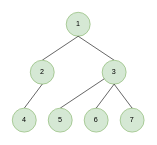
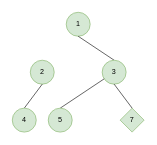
- <mxCell id="4" value="" style="endArrow=none;html=1;exitX=0.5;exitY=0;exitDx=0;exitDy=0;entryX=0.5;entryY=1;entryDx=0;entryDy=0;" parent="1" source="6" target="3" edge="1"><mxGeometry width="50" height="50" relative="1" as="geometry"><mxPoint x="95.607" y="94.393" as="sourcePoint" /><mxPoint x="120" y="70" as="targetPoint" /></mxGeometry></mxCell>
- <mxCell id="14" value="" style="endArrow=none;html=1;entryX=0.5;entryY=1;entryDx=0;entryDy=0;exitX=0.5;exitY=0;exitDx=0;exitDy=0;" parent="1" source="12" target="7" edge="1"><mxGeometry width="50" height="50" relative="1" as="geometry"><mxPoint x="110" y="190" as="sourcePoint" /><mxPoint x="80" y="150" as="targetPoint" /></mxGeometry></mxCell>
- <mxCell id="12" value="6" style="ellipse;whiteSpace=wrap;html=1;aspect=fixed;fillColor=#d5e8d4;strokeColor=#82b366;" parent="1" vertex="1"><mxGeometry x="140" y="180" width="40" height="40" as="geometry" /></mxCell>
- <mxCell id="13" value="7" style="ellipse;whiteSpace=wrap;html=1;aspect=fixed;fillColor=#d5e8d4;strokeColor=#82b366;" parent="1" vertex="1"><mxGeometry x="200" y="180" width="40" height="40" as="geometry" /></mxCell>
+ <mxCell id="13" value="7" style="rhombus;whiteSpace=wrap;html=1;aspect=fixed;fillColor=#d5e8d4;strokeColor=#82b366;" parent="1" vertex="1"><mxGeometry x="200" y="180" width="40" height="40" as="geometry" /></mxCell>
